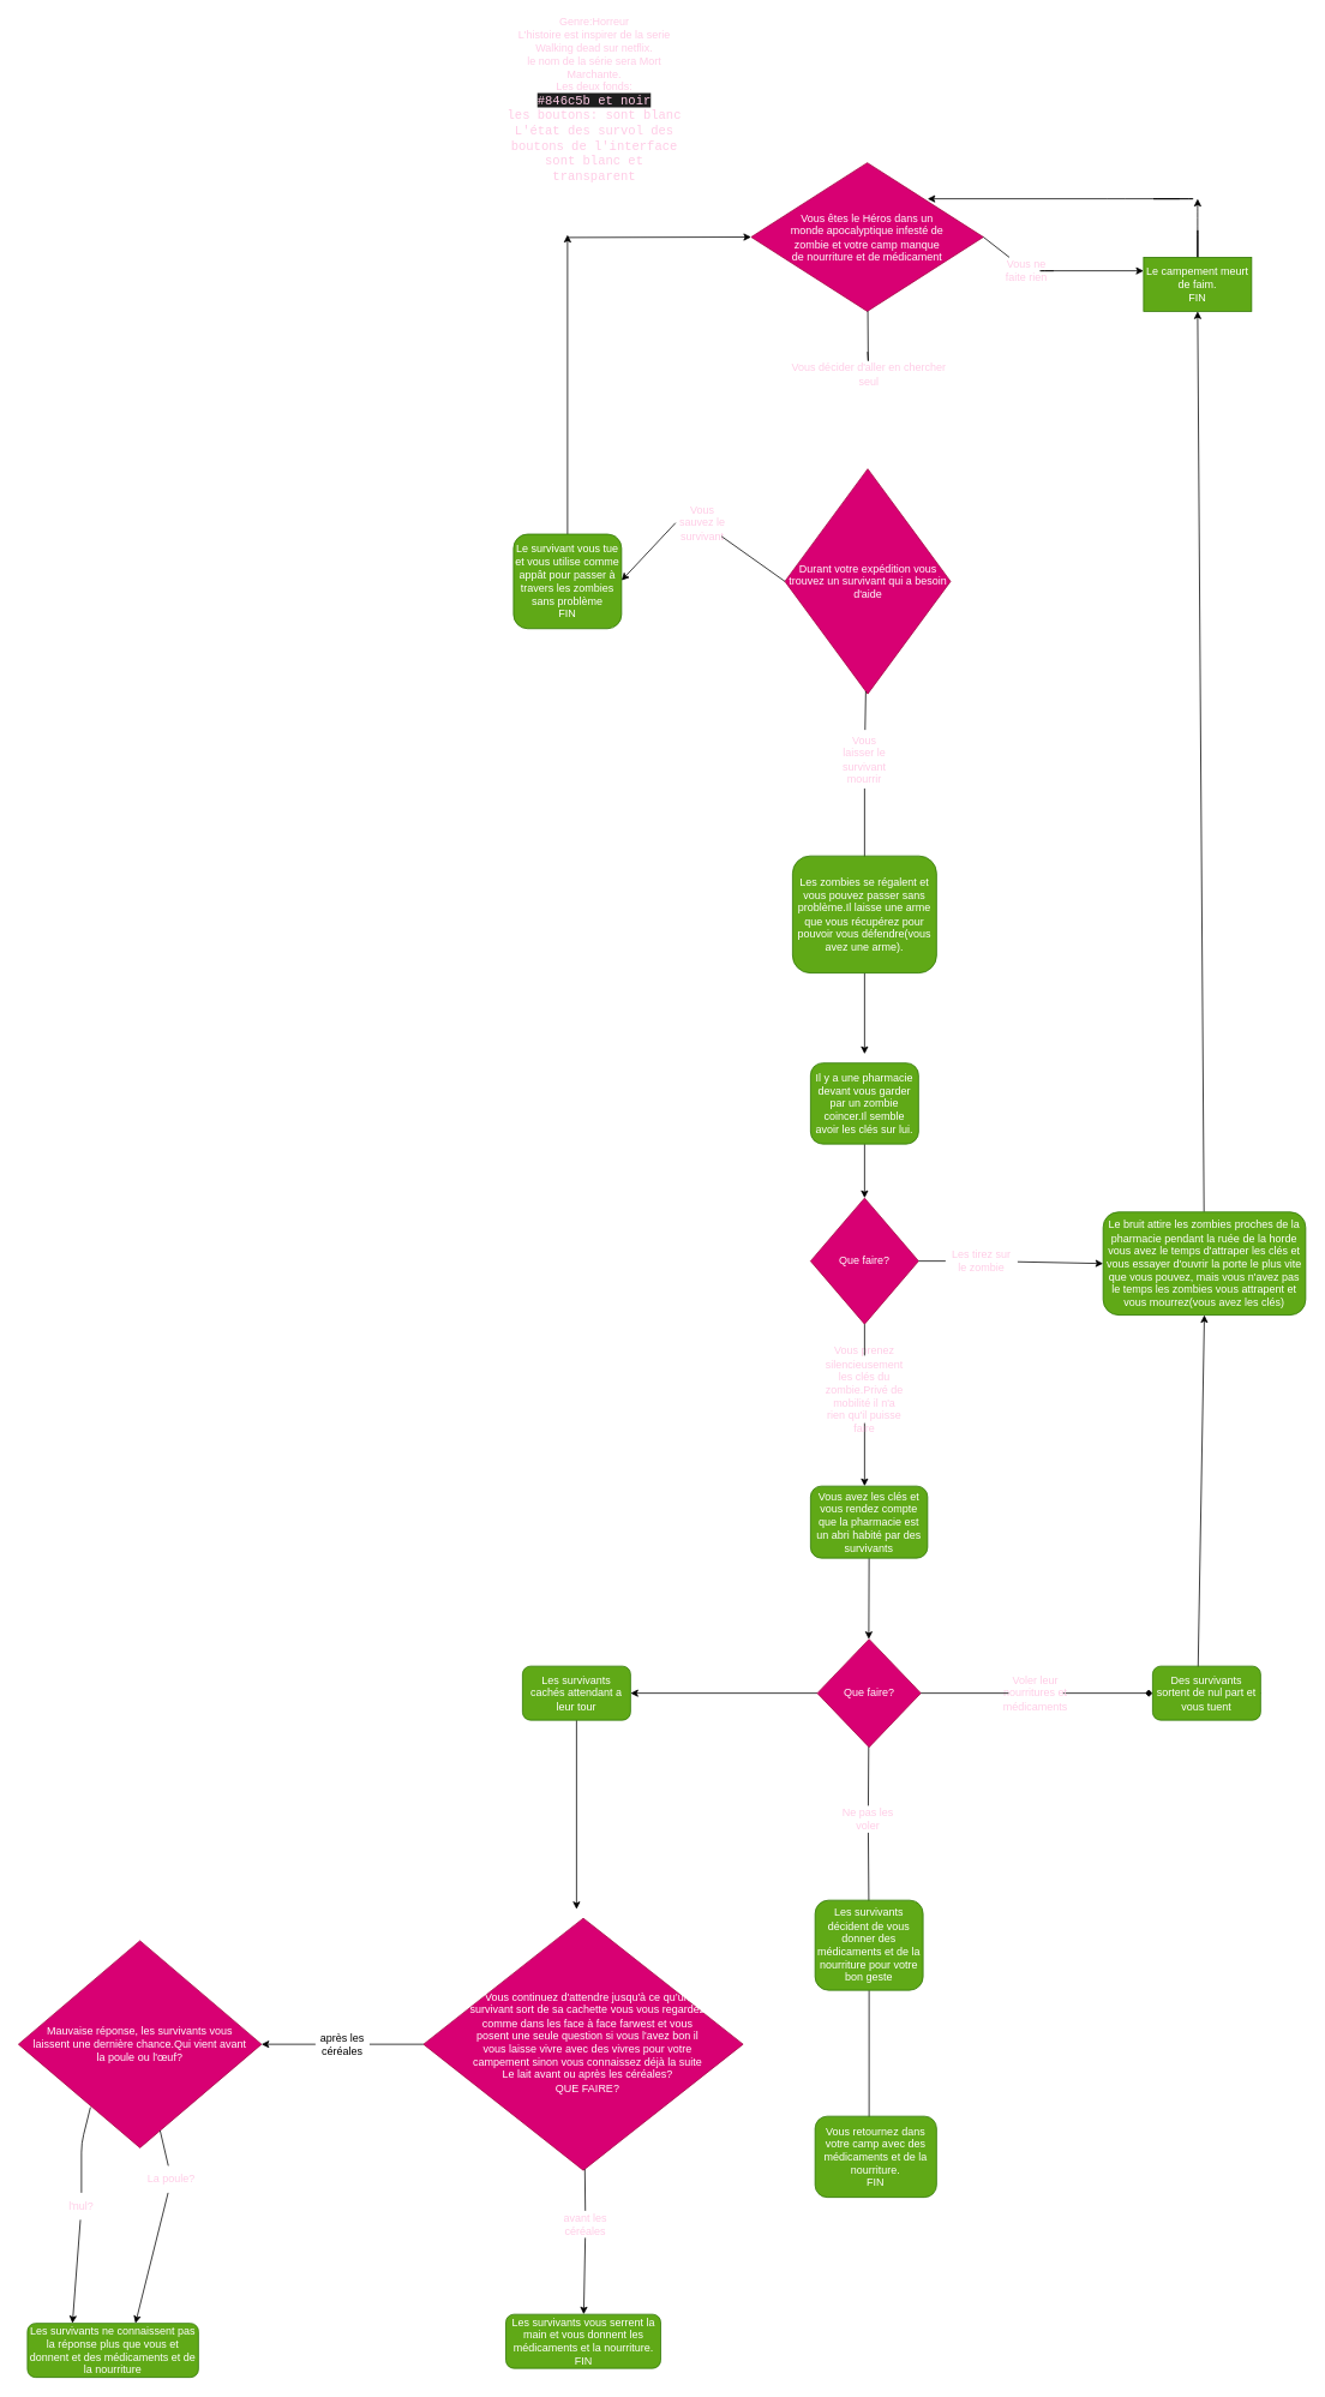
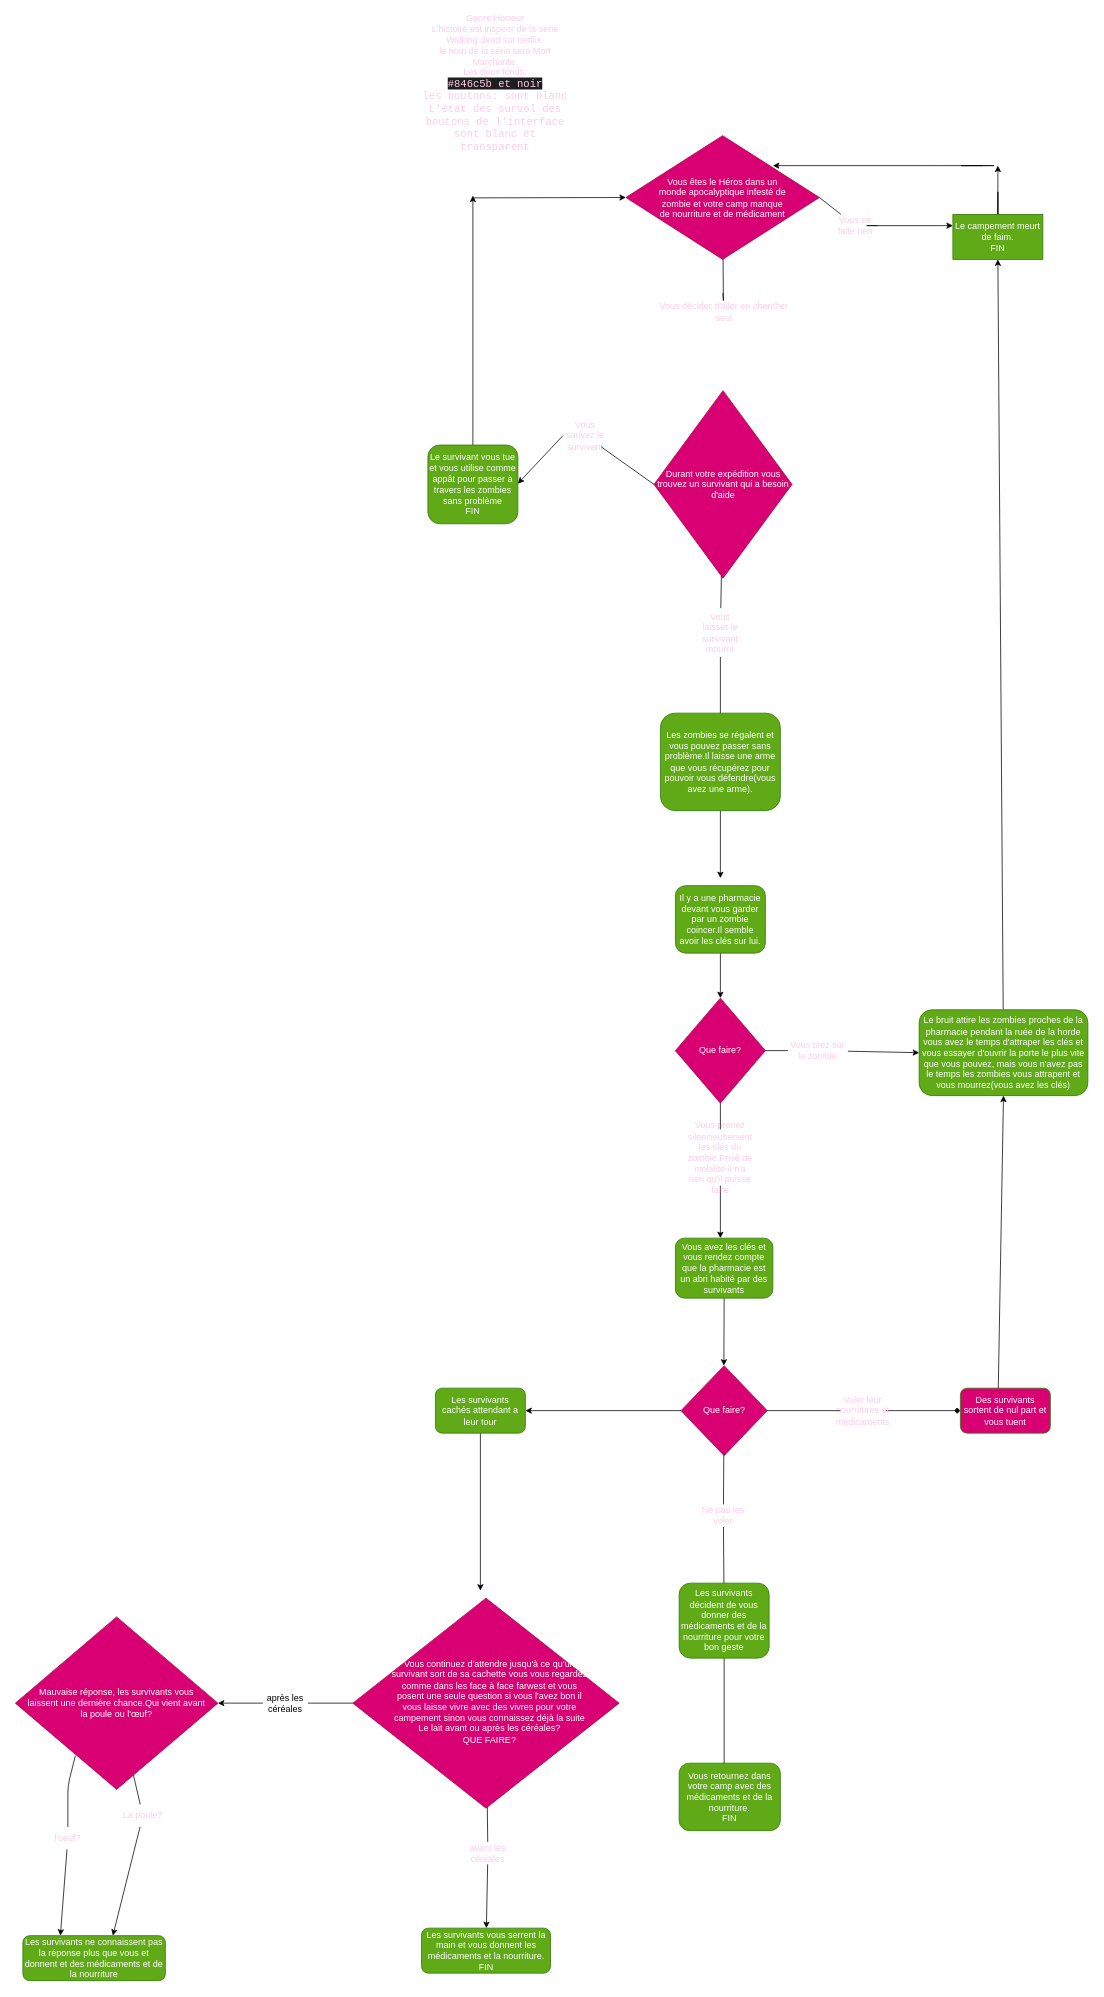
- <mxCell id="32" value="Les tirez sur le zombie" style="text;html=1;strokeColor=none;fillColor=none;align=center;verticalAlign=middle;whiteSpace=wrap;rounded=0;fontColor=#FFCCE6;" parent="1" vertex="1"><mxGeometry x="1050" y="1385" width="80" height="30" as="geometry" /></mxCell>
+ <mxCell id="32" value="Vous tirez sur le zombie" style="text;html=1;strokeColor=none;fillColor=none;align=center;verticalAlign=middle;whiteSpace=wrap;rounded=0;fontColor=#FFCCE6;" parent="1" vertex="1"><mxGeometry x="1050" y="1385" width="80" height="30" as="geometry" /></mxCell>
- <mxCell id="48" value="Des survivants sortent de nul part et vous tuent" style="rounded=1;whiteSpace=wrap;html=1;strokeColor=#2D7600;fillColor=#60a917;fontColor=#ffffff;" parent="1" vertex="1"><mxGeometry x="1280" y="1850" width="120" height="60" as="geometry" /></mxCell>
+ <mxCell id="48" value="Des survivants sortent de nul part et vous tuent" style="rounded=1;whiteSpace=wrap;html=1;strokeColor=#2D7600;fillColor=#d80073;fontColor=#ffffff;" parent="1" vertex="1"><mxGeometry x="1280" y="1850" width="120" height="60" as="geometry" /></mxCell>
- <mxCell id="70" value="&lt;font color=&quot;#ffcce6&quot;&gt;l'nul?&lt;/font&gt;" style="text;html=1;strokeColor=none;fillColor=none;align=center;verticalAlign=middle;whiteSpace=wrap;rounded=0;" vertex="1" parent="1"><mxGeometry x="60" y="2435" width="60" height="30" as="geometry" /></mxCell>
+ <mxCell id="70" value="&lt;font color=&quot;#ffcce6&quot;&gt;l'oeuf?&lt;/font&gt;" style="text;html=1;strokeColor=none;fillColor=none;align=center;verticalAlign=middle;whiteSpace=wrap;rounded=0;" vertex="1" parent="1"><mxGeometry x="60" y="2435" width="60" height="30" as="geometry" /></mxCell>
